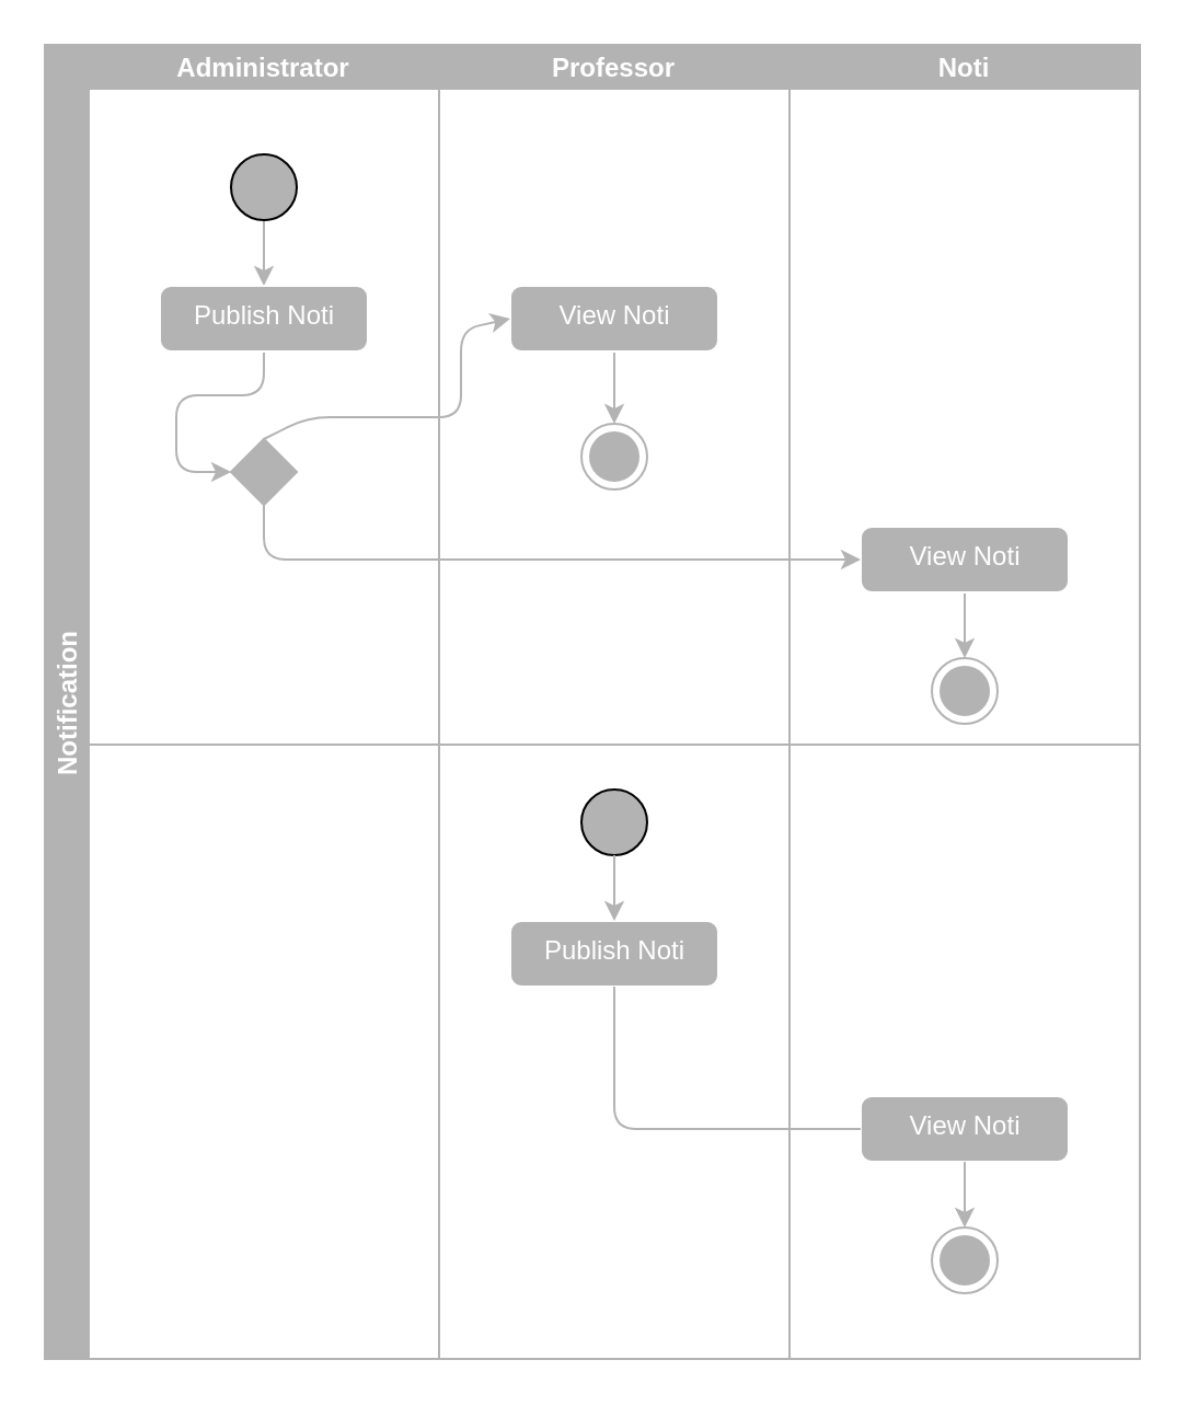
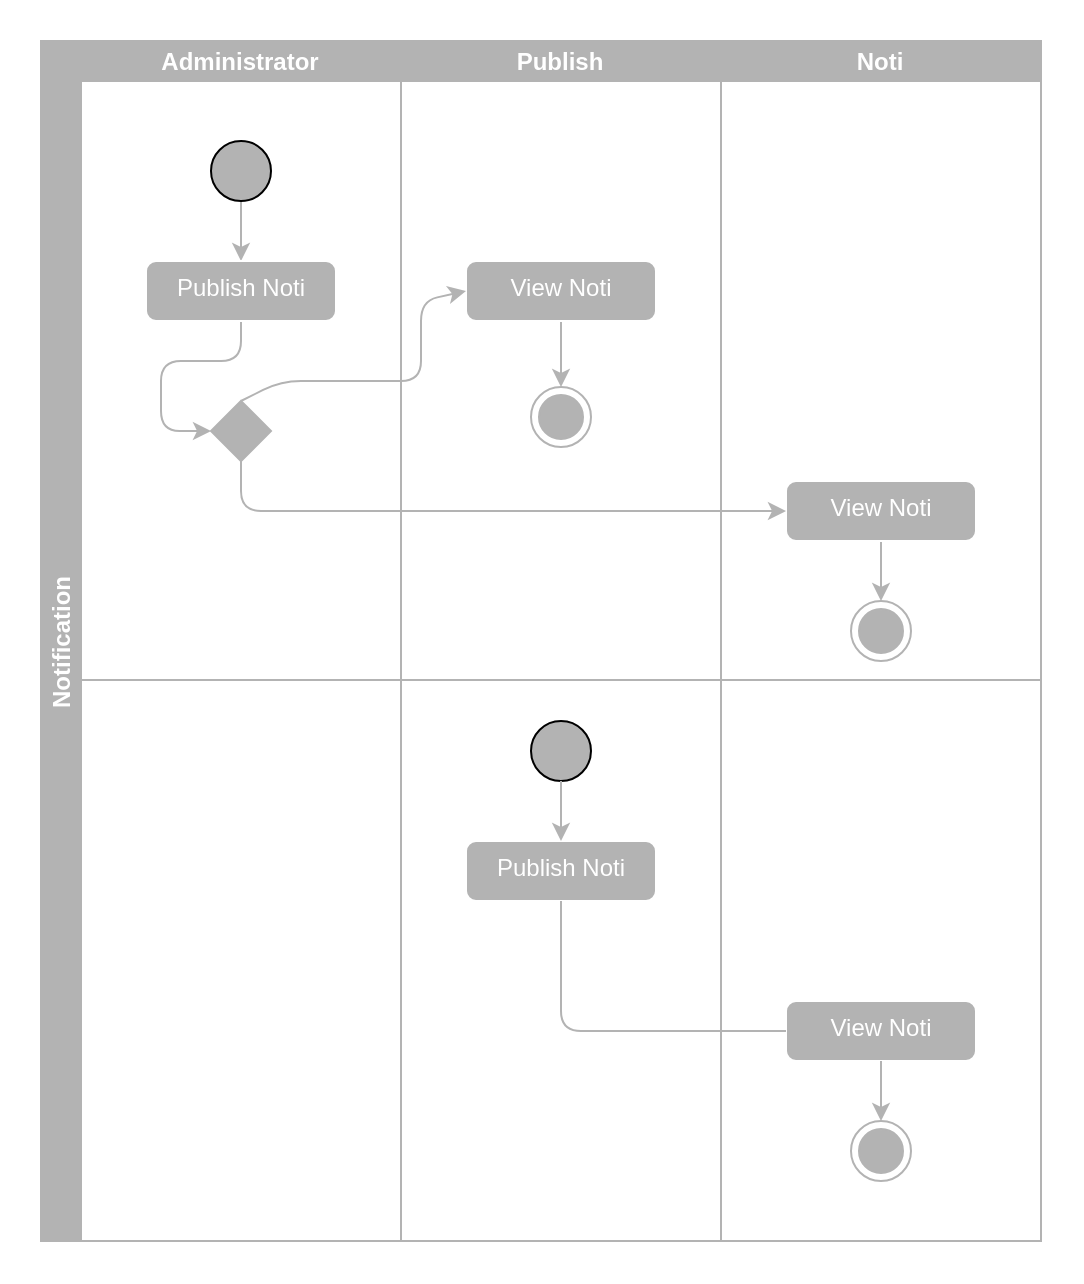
- <mxCell id="10" value="Professor" style="swimlane;startSize=20;fillColor=#B3B3B3;strokeColor=#B3B3B3;fontColor=#FFFFFF;" vertex="1" parent="2"><mxGeometry x="180" width="160" height="600" as="geometry" /></mxCell>
+ <mxCell id="10" value="Publish" style="swimlane;startSize=20;fillColor=#B3B3B3;strokeColor=#B3B3B3;fontColor=#FFFFFF;" vertex="1" parent="2"><mxGeometry x="180" width="160" height="600" as="geometry" /></mxCell>
